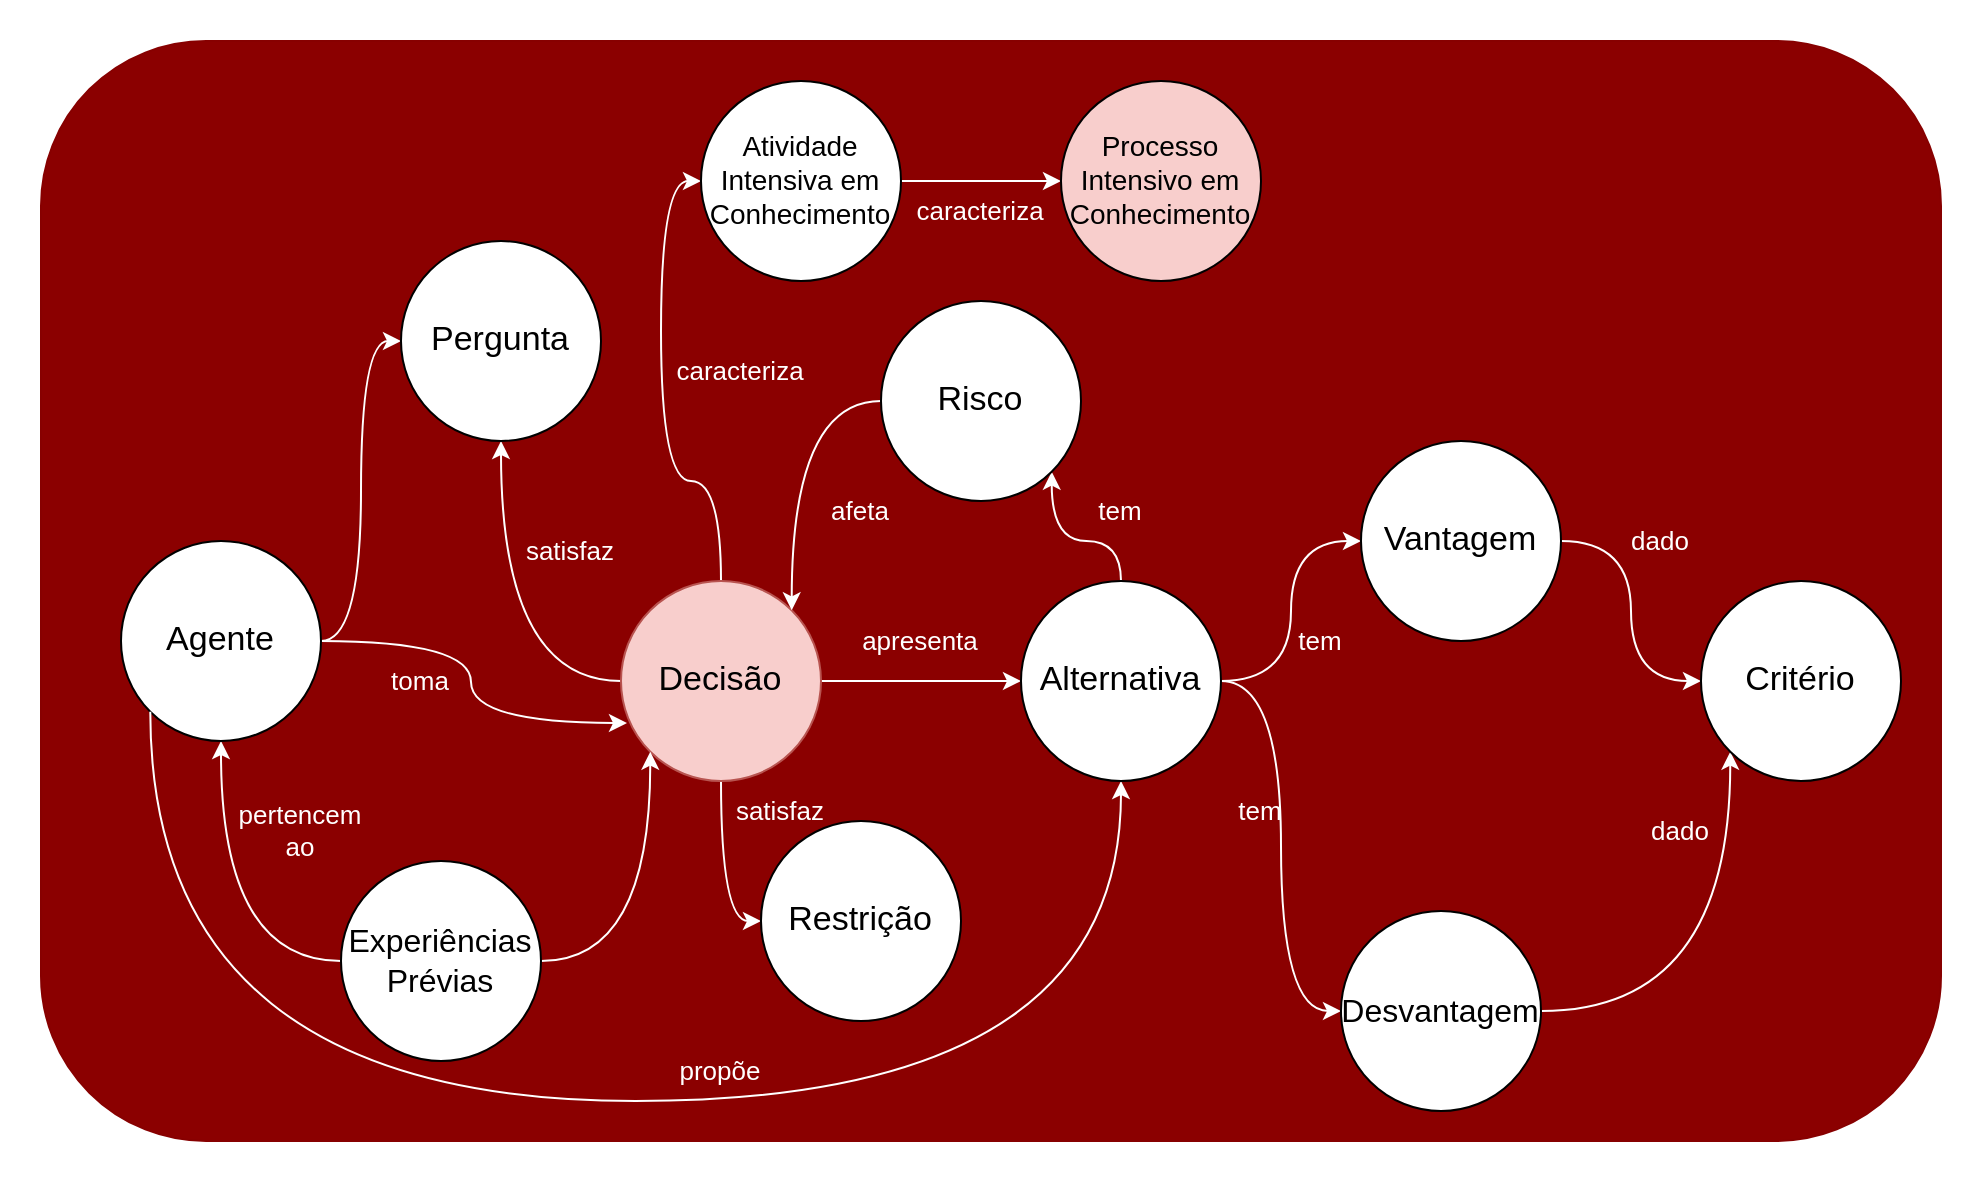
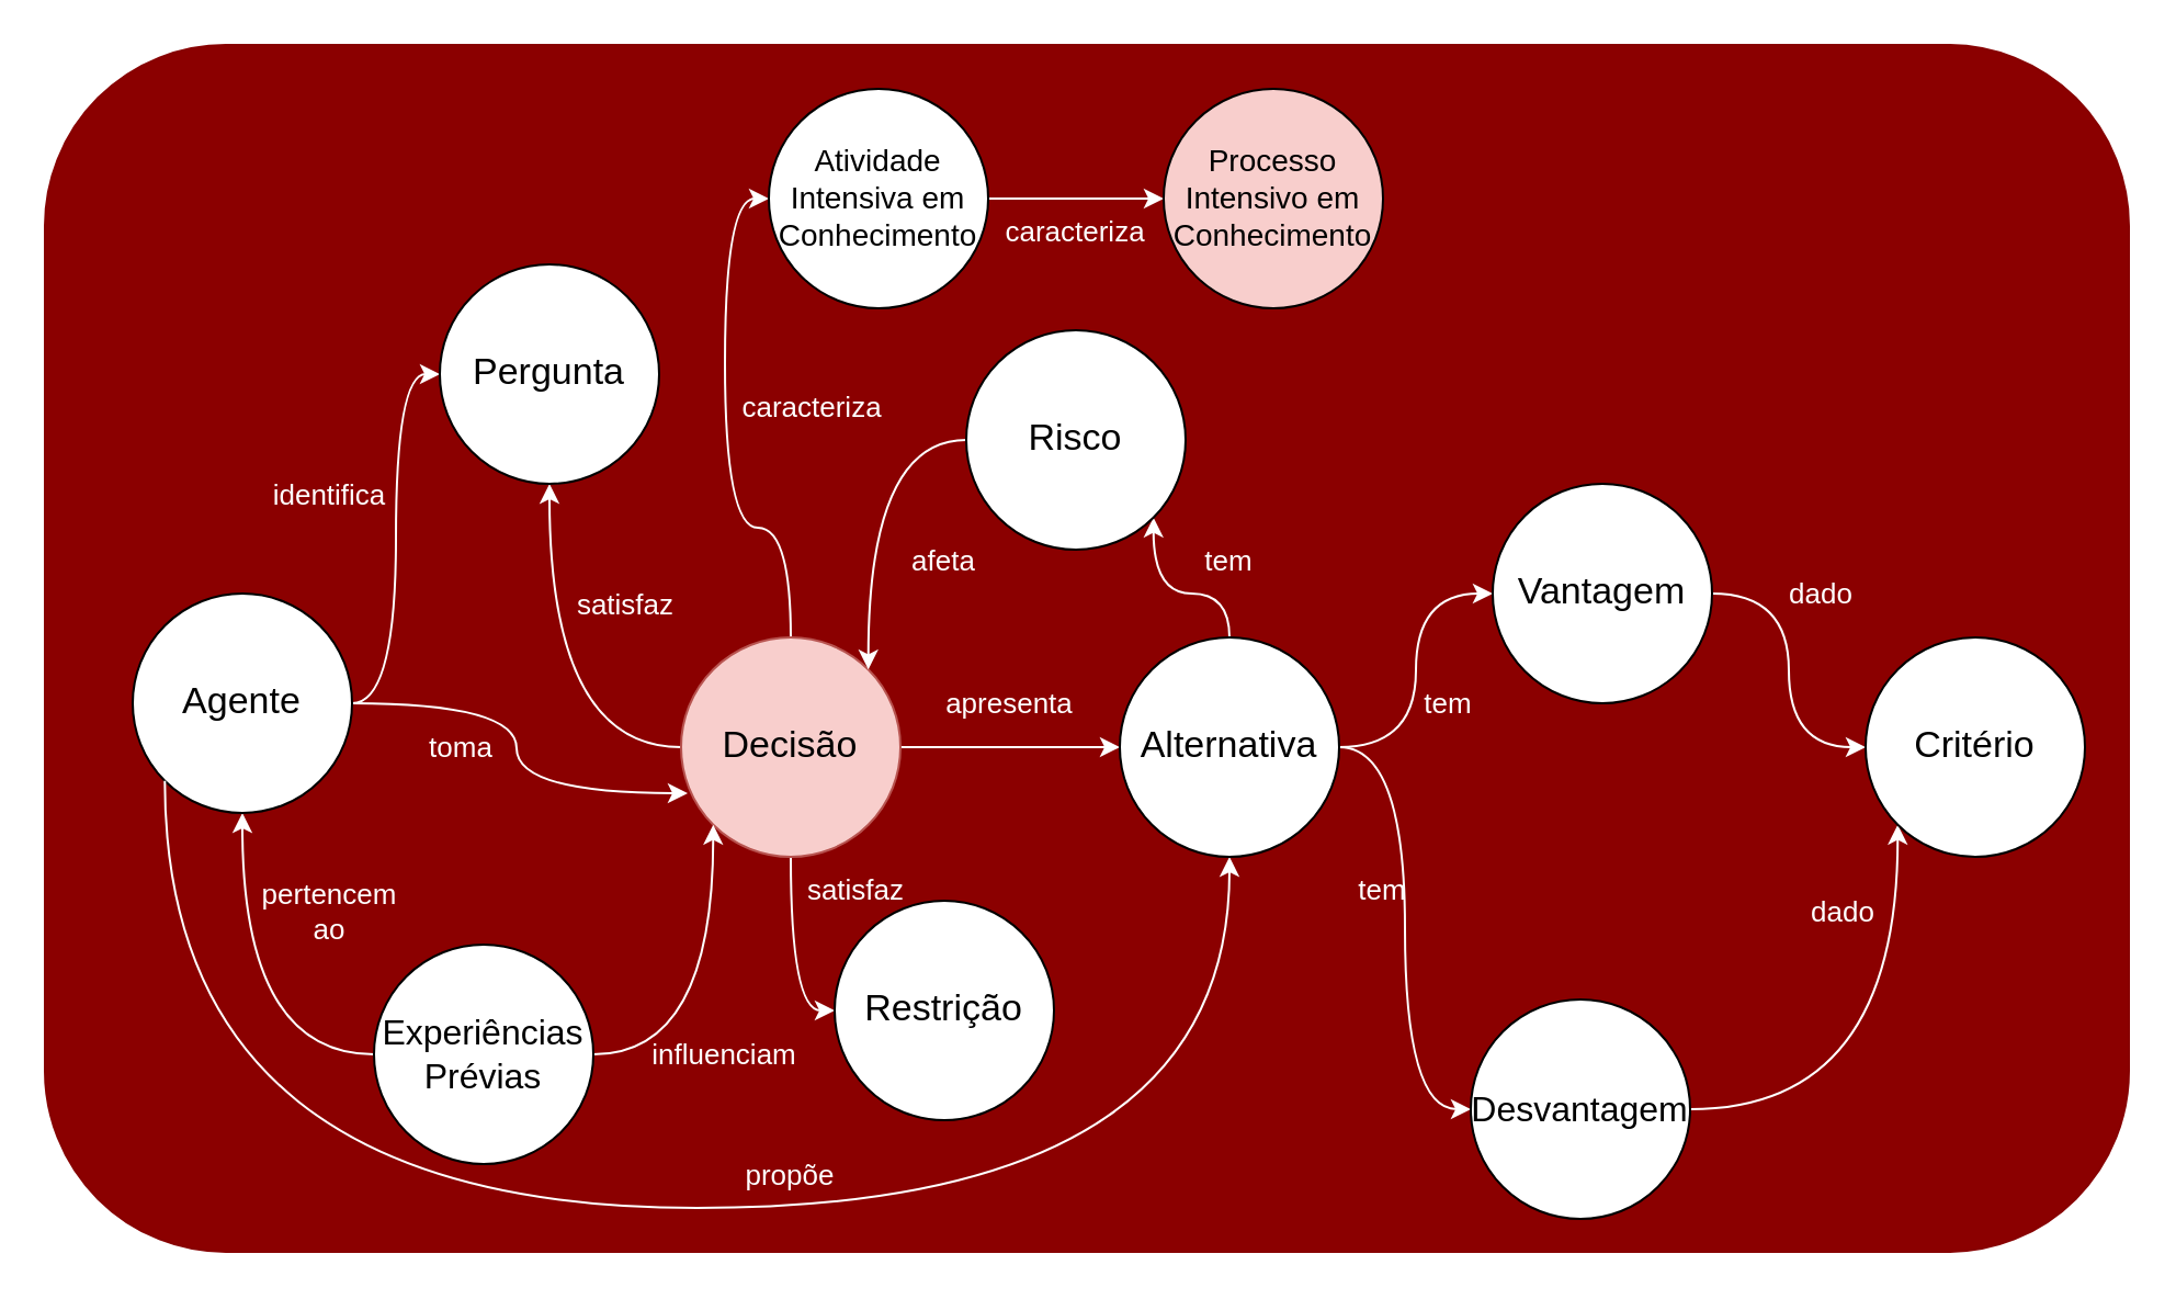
+ <mxCell id="19" value="identifica" style="text;html=1;strokeColor=none;fillColor=none;align=center;verticalAlign=middle;whiteSpace=wrap;rounded=0;fontSize=13;fontColor=#FFFFFF;" parent="1" vertex="1"><mxGeometry x="120" y="210" width="60" height="30" as="geometry" /></mxCell>
+ <mxCell id="17" value="influenciam" style="text;html=1;strokeColor=none;fillColor=none;align=center;verticalAlign=middle;whiteSpace=wrap;rounded=0;fontSize=13;fontColor=#FFFFFF;" parent="1" vertex="1"><mxGeometry x="300" y="465" width="60" height="30" as="geometry" /></mxCell>
